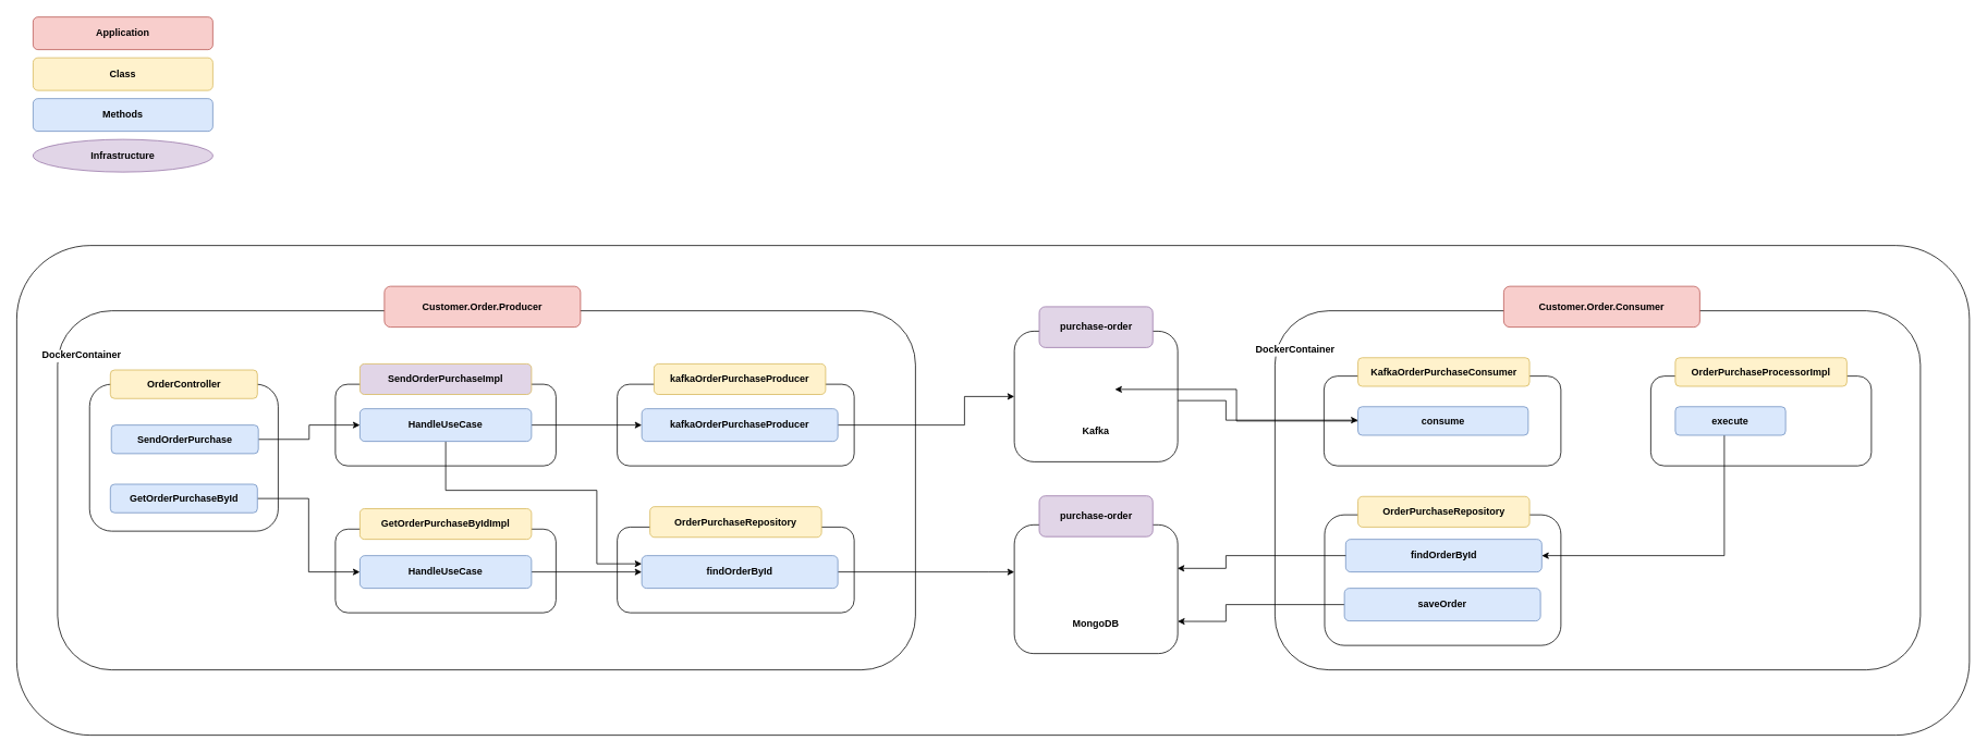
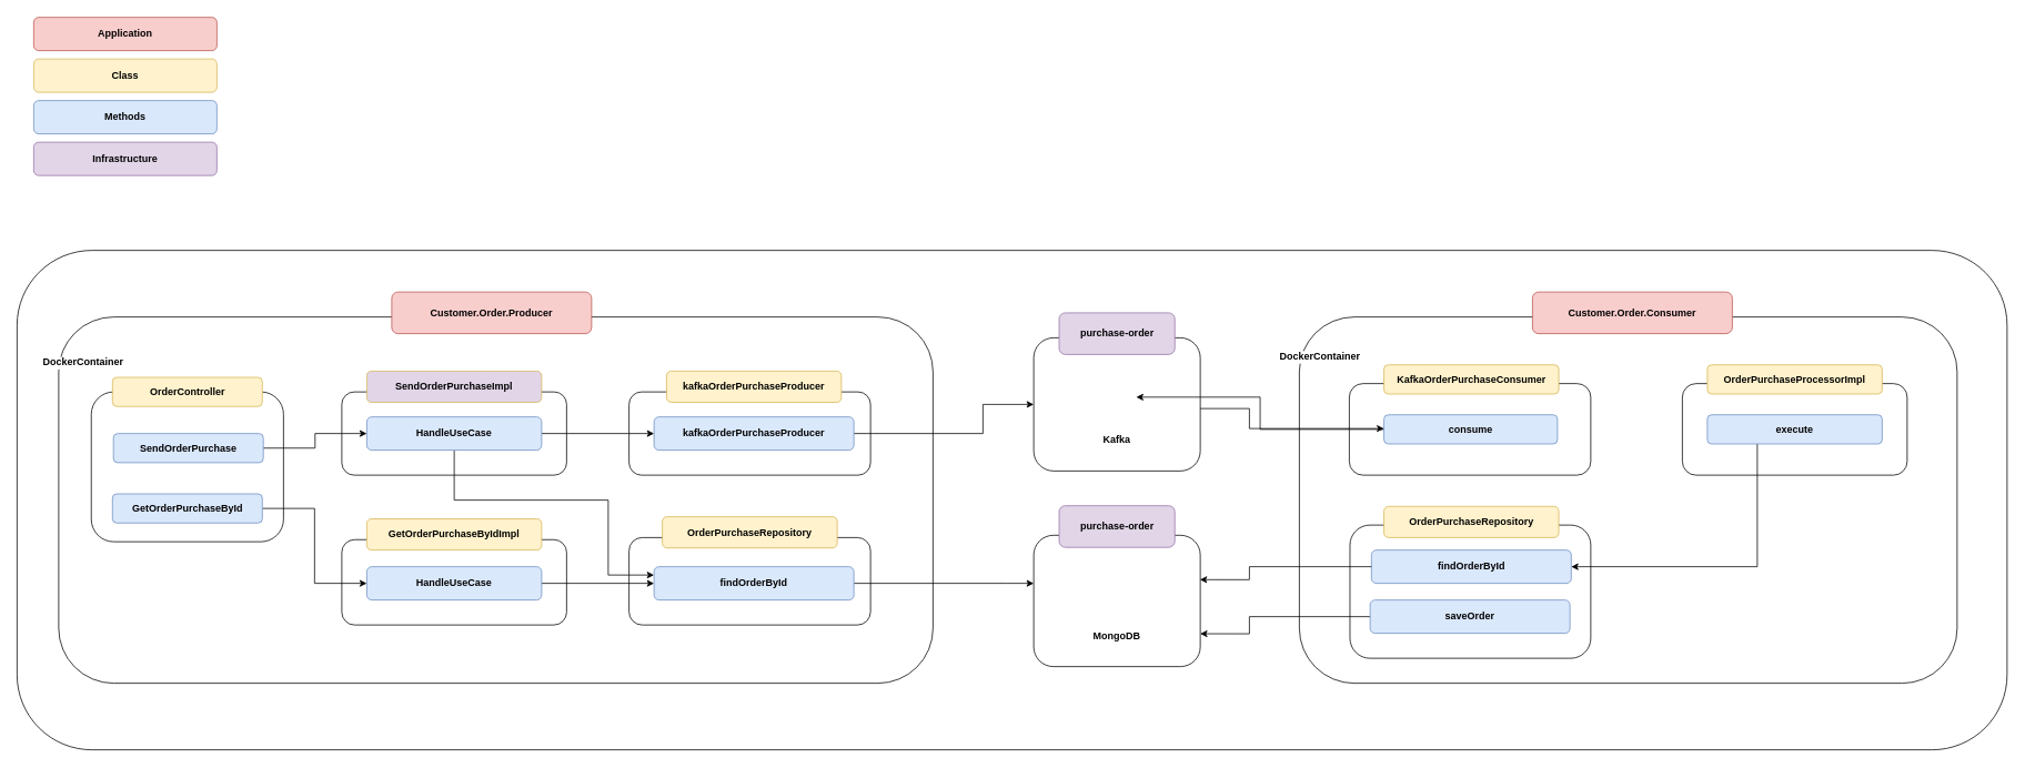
- <mxCell id="18" value="&lt;b&gt;Infrastructure&lt;/b&gt;" style="ellipse;whiteSpace=wrap;html=1;fillColor=#e1d5e7;strokeColor=#9673a6;" parent="1" vertex="1"><mxGeometry x="40" y="170" width="220" height="40" as="geometry" /></mxCell>
+ <mxCell id="18" value="&lt;b&gt;Infrastructure&lt;/b&gt;" style="rounded=1;whiteSpace=wrap;html=1;fillColor=#e1d5e7;strokeColor=#9673a6;" parent="1" vertex="1"><mxGeometry x="40" y="170" width="220" height="40" as="geometry" /></mxCell>
- <mxCell id="46" value="&lt;b&gt;execute&lt;/b&gt;" style="rounded=1;whiteSpace=wrap;html=1;fillColor=#dae8fc;strokeColor=#6c8ebf;" vertex="1" parent="1"><mxGeometry x="2050" y="497.5" width="135" height="35" as="geometry" /></mxCell>
+ <mxCell id="46" value="&lt;b&gt;execute&lt;/b&gt;" style="rounded=1;whiteSpace=wrap;html=1;fillColor=#dae8fc;strokeColor=#6c8ebf;" vertex="1" parent="1"><mxGeometry x="2050" y="497.5" width="210" height="35" as="geometry" /></mxCell>
